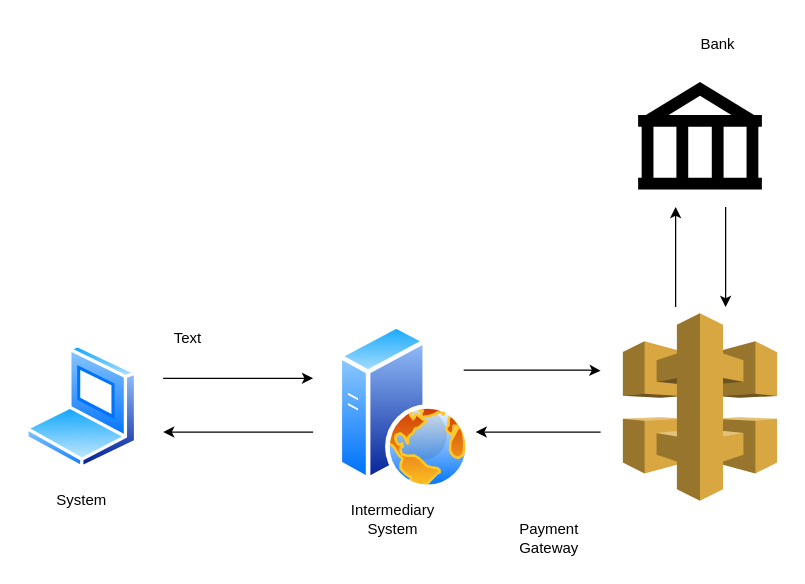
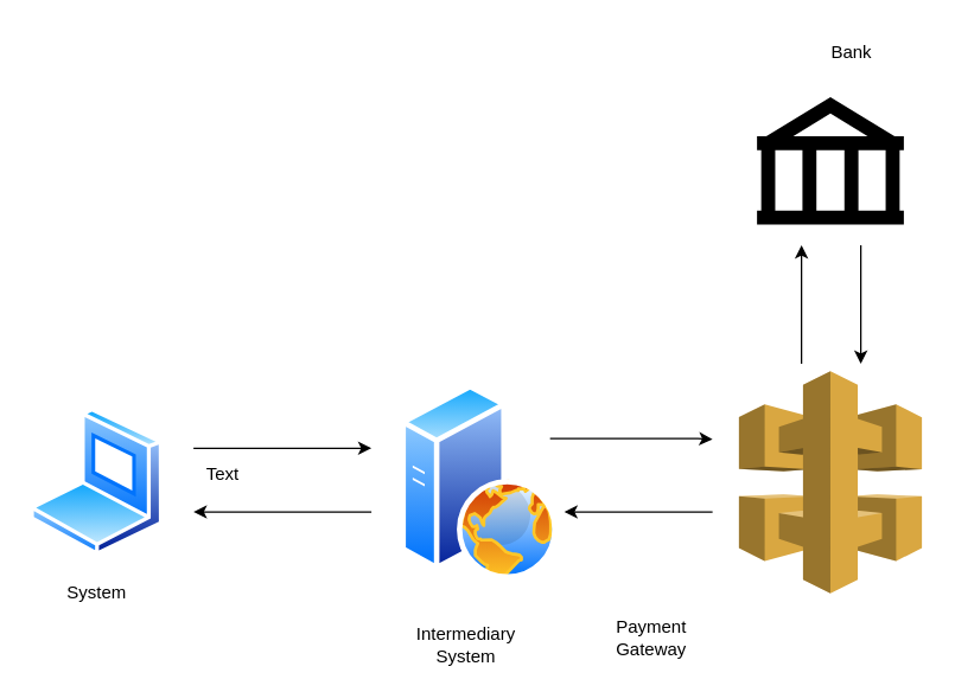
- <mxCell id="12" value="Text" style="text;html=1;align=center;verticalAlign=middle;whiteSpace=wrap;rounded=0;" vertex="1" parent="1"><mxGeometry x="120" y="255" width="60" height="30" as="geometry" /></mxCell>
+ <mxCell id="12" value="Text" style="text;html=1;align=center;verticalAlign=middle;whiteSpace=wrap;rounded=0;" vertex="1" parent="1"><mxGeometry x="120" y="305" width="60" height="30" as="geometry" /></mxCell>
- <mxCell id="14" value="Intermediary System" style="text;html=1;align=center;verticalAlign=middle;whiteSpace=wrap;rounded=0;" vertex="1" parent="1"><mxGeometry x="284" y="400" width="60" height="30" as="geometry" /></mxCell>
+ <mxCell id="14" value="Intermediary System" style="text;html=1;align=center;verticalAlign=middle;whiteSpace=wrap;rounded=0;" vertex="1" parent="1"><mxGeometry x="284" y="420" width="60" height="30" as="geometry" /></mxCell>
